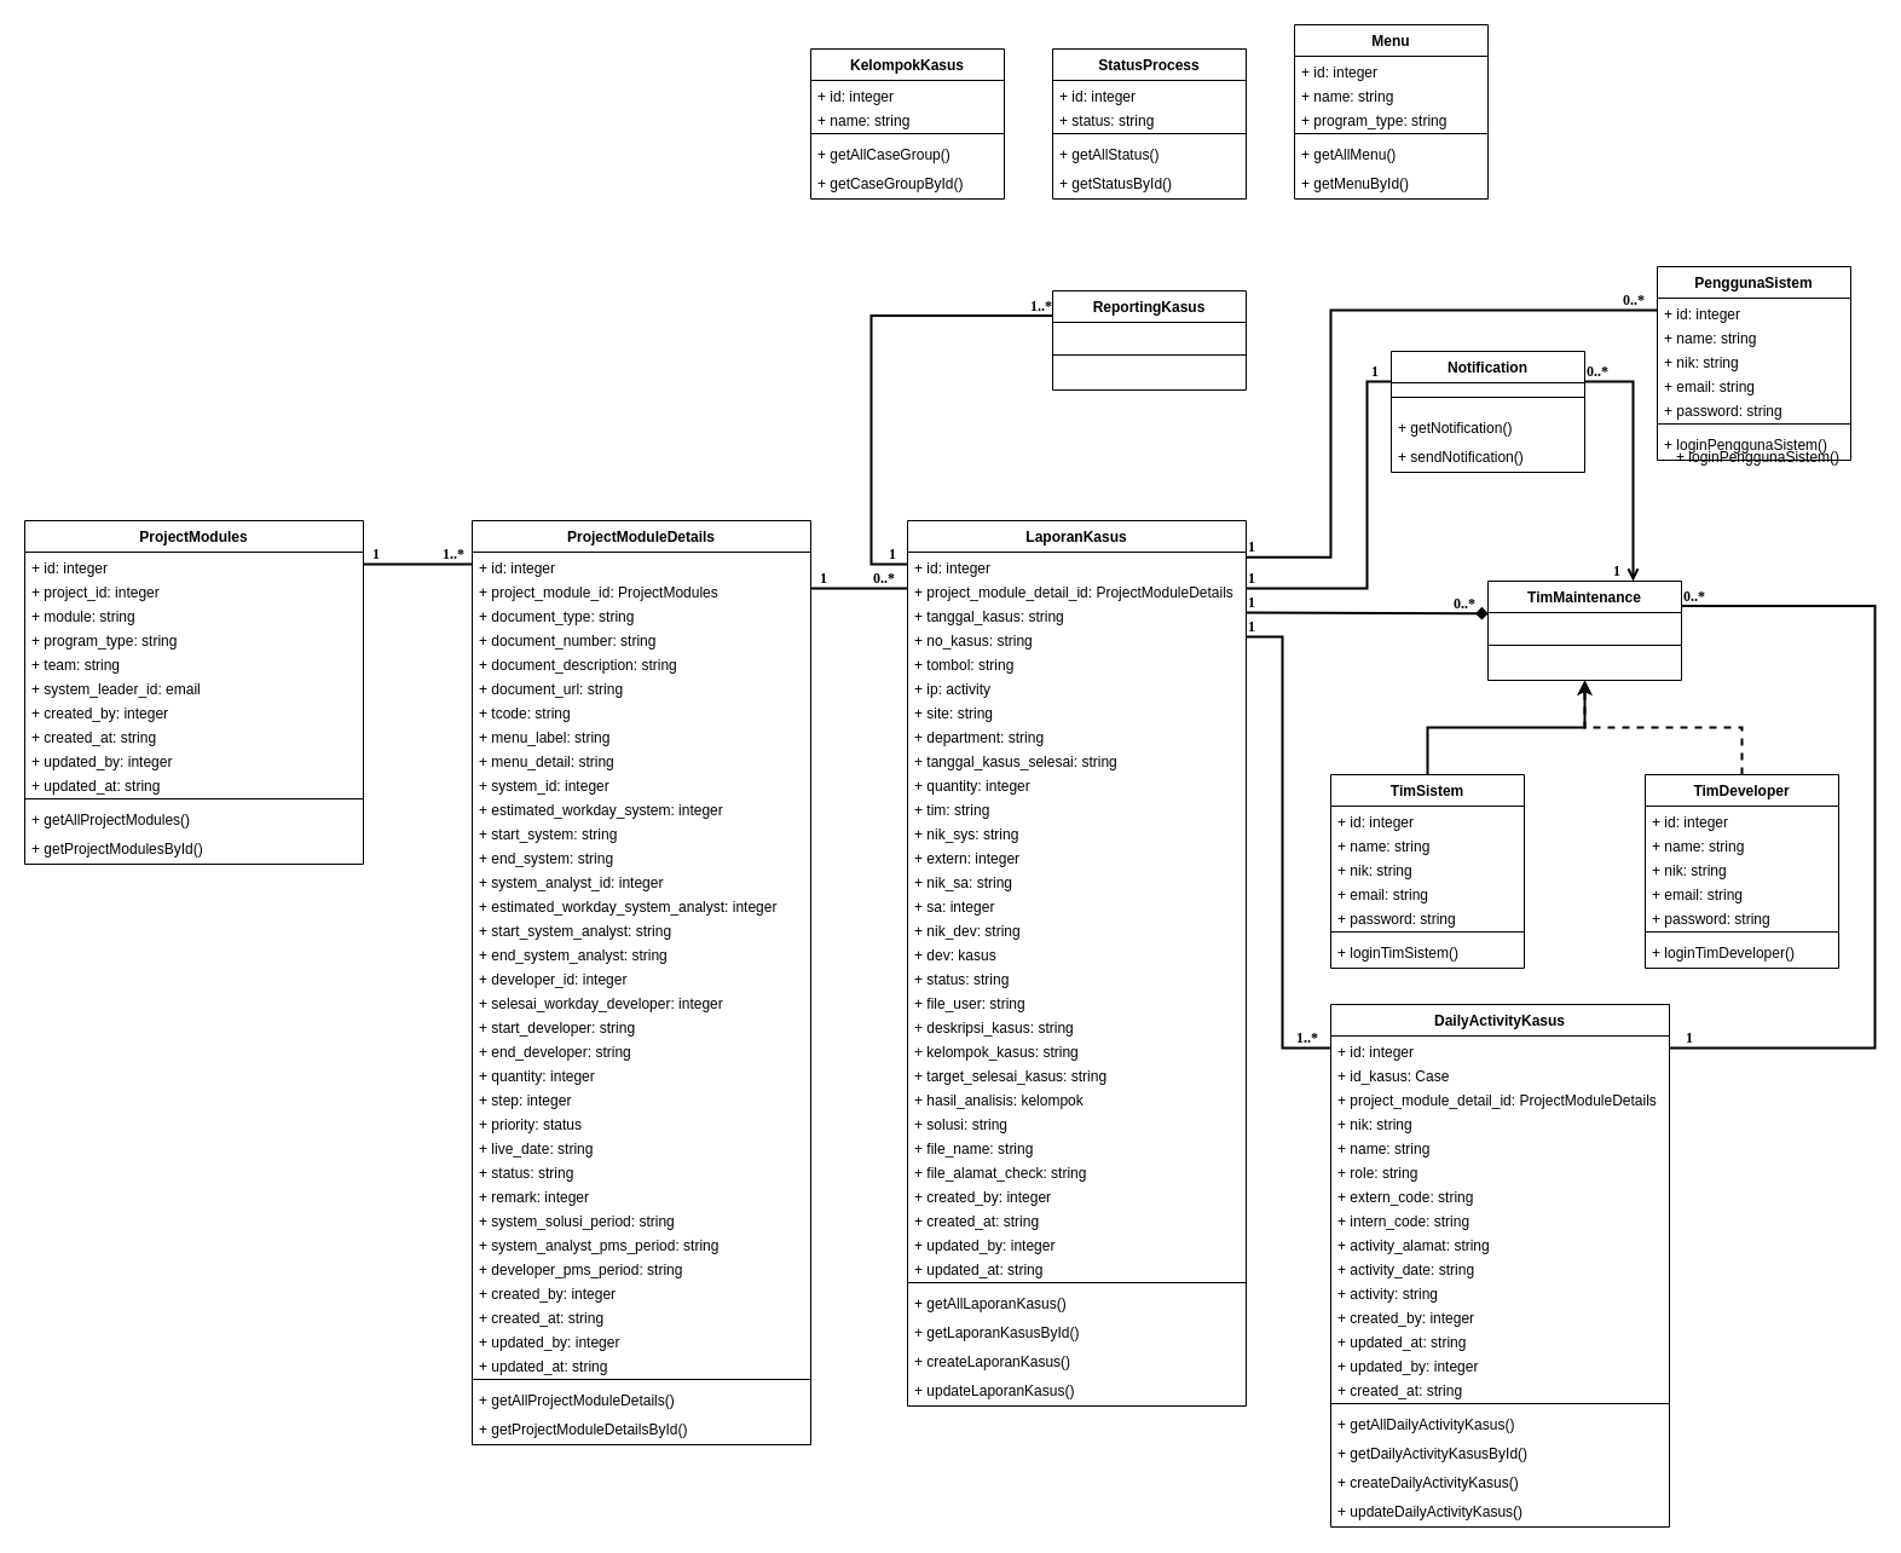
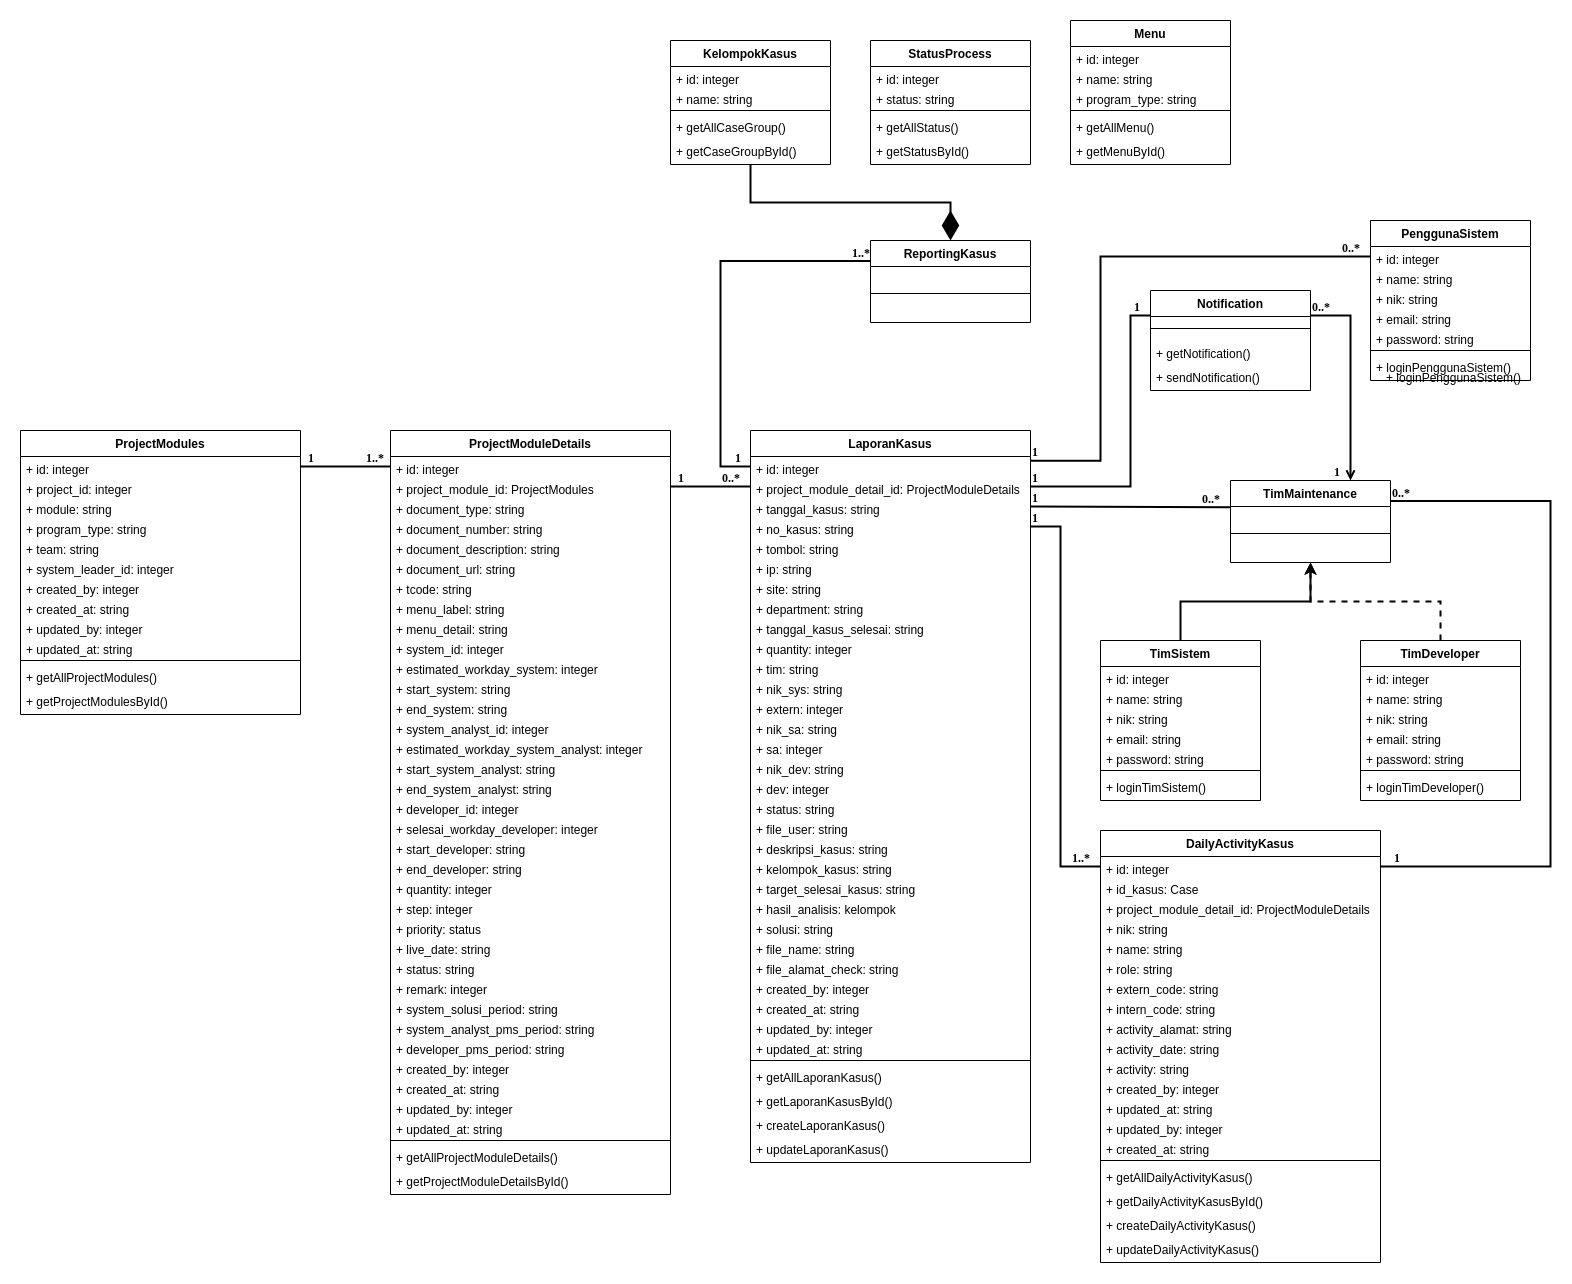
+ <mxCell id="191" value="" style="endArrow=diamondThin;endFill=1;endSize=24;html=1;rounded=0;strokeWidth=2;fontFamily=Times New Roman;jumpStyle=none;entryX=0.5;entryY=0;entryDx=0;entryDy=0;exitX=0.5;exitY=1;exitDx=0;exitDy=0;edgeStyle=orthogonalEdgeStyle;" parent="1" source="75" target="168" edge="1"><mxGeometry width="160" relative="1" as="geometry"><mxPoint x="880" y="170" as="sourcePoint" /><mxPoint x="1040" y="170" as="targetPoint" /></mxGeometry></mxCell>
- <mxCell id="179" value="" style="endArrow=diamond;html=1;rounded=0;strokeWidth=2;fontFamily=Times New Roman;jumpStyle=none;exitX=1;exitY=0.5;exitDx=0;exitDy=0;entryX=0.002;entryY=0.326;entryDx=0;entryDy=0;entryPerimeter=0;" parent="1" source="23" target="2" edge="1"><mxGeometry relative="1" as="geometry"><mxPoint x="1050" y="510" as="sourcePoint" /><mxPoint x="1180" y="520" as="targetPoint" /></mxGeometry></mxCell>
+ <mxCell id="179" value="" style="endArrow=none;html=1;rounded=0;strokeWidth=2;fontFamily=Times New Roman;jumpStyle=none;exitX=1;exitY=0.5;exitDx=0;exitDy=0;entryX=0.002;entryY=0.326;entryDx=0;entryDy=0;entryPerimeter=0;" parent="1" source="23" target="2" edge="1"><mxGeometry relative="1" as="geometry"><mxPoint x="1050" y="510" as="sourcePoint" /><mxPoint x="1180" y="520" as="targetPoint" /></mxGeometry></mxCell>
- <mxCell id="154" value="+ system_leader_id: email" style="text;strokeColor=none;fillColor=none;align=left;verticalAlign=top;spacingLeft=4;spacingRight=4;overflow=hidden;rotatable=0;points=[[0,0.5],[1,0.5]];portConstraint=eastwest;" parent="148" vertex="1"><mxGeometry y="126" width="280" height="20" as="geometry" /></mxCell>
+ <mxCell id="154" value="+ system_leader_id: integer" style="text;strokeColor=none;fillColor=none;align=left;verticalAlign=top;spacingLeft=4;spacingRight=4;overflow=hidden;rotatable=0;points=[[0,0.5],[1,0.5]];portConstraint=eastwest;" parent="148" vertex="1"><mxGeometry y="126" width="280" height="20" as="geometry" /></mxCell>
- <mxCell id="26" value="+ ip: activity" style="text;strokeColor=none;fillColor=none;align=left;verticalAlign=top;spacingLeft=4;spacingRight=4;overflow=hidden;rotatable=0;points=[[0,0.5],[1,0.5]];portConstraint=eastwest;" parent="20" vertex="1"><mxGeometry y="126" width="280" height="20" as="geometry" /></mxCell>
+ <mxCell id="26" value="+ ip: string" style="text;strokeColor=none;fillColor=none;align=left;verticalAlign=top;spacingLeft=4;spacingRight=4;overflow=hidden;rotatable=0;points=[[0,0.5],[1,0.5]];portConstraint=eastwest;" parent="20" vertex="1"><mxGeometry y="126" width="280" height="20" as="geometry" /></mxCell>
- <mxCell id="37" value="+ dev: kasus" style="text;strokeColor=none;fillColor=none;align=left;verticalAlign=top;spacingLeft=4;spacingRight=4;overflow=hidden;rotatable=0;points=[[0,0.5],[1,0.5]];portConstraint=eastwest;" parent="20" vertex="1"><mxGeometry y="346" width="280" height="20" as="geometry" /></mxCell>
+ <mxCell id="37" value="+ dev: integer" style="text;strokeColor=none;fillColor=none;align=left;verticalAlign=top;spacingLeft=4;spacingRight=4;overflow=hidden;rotatable=0;points=[[0,0.5],[1,0.5]];portConstraint=eastwest;" parent="20" vertex="1"><mxGeometry y="346" width="280" height="20" as="geometry" /></mxCell>
